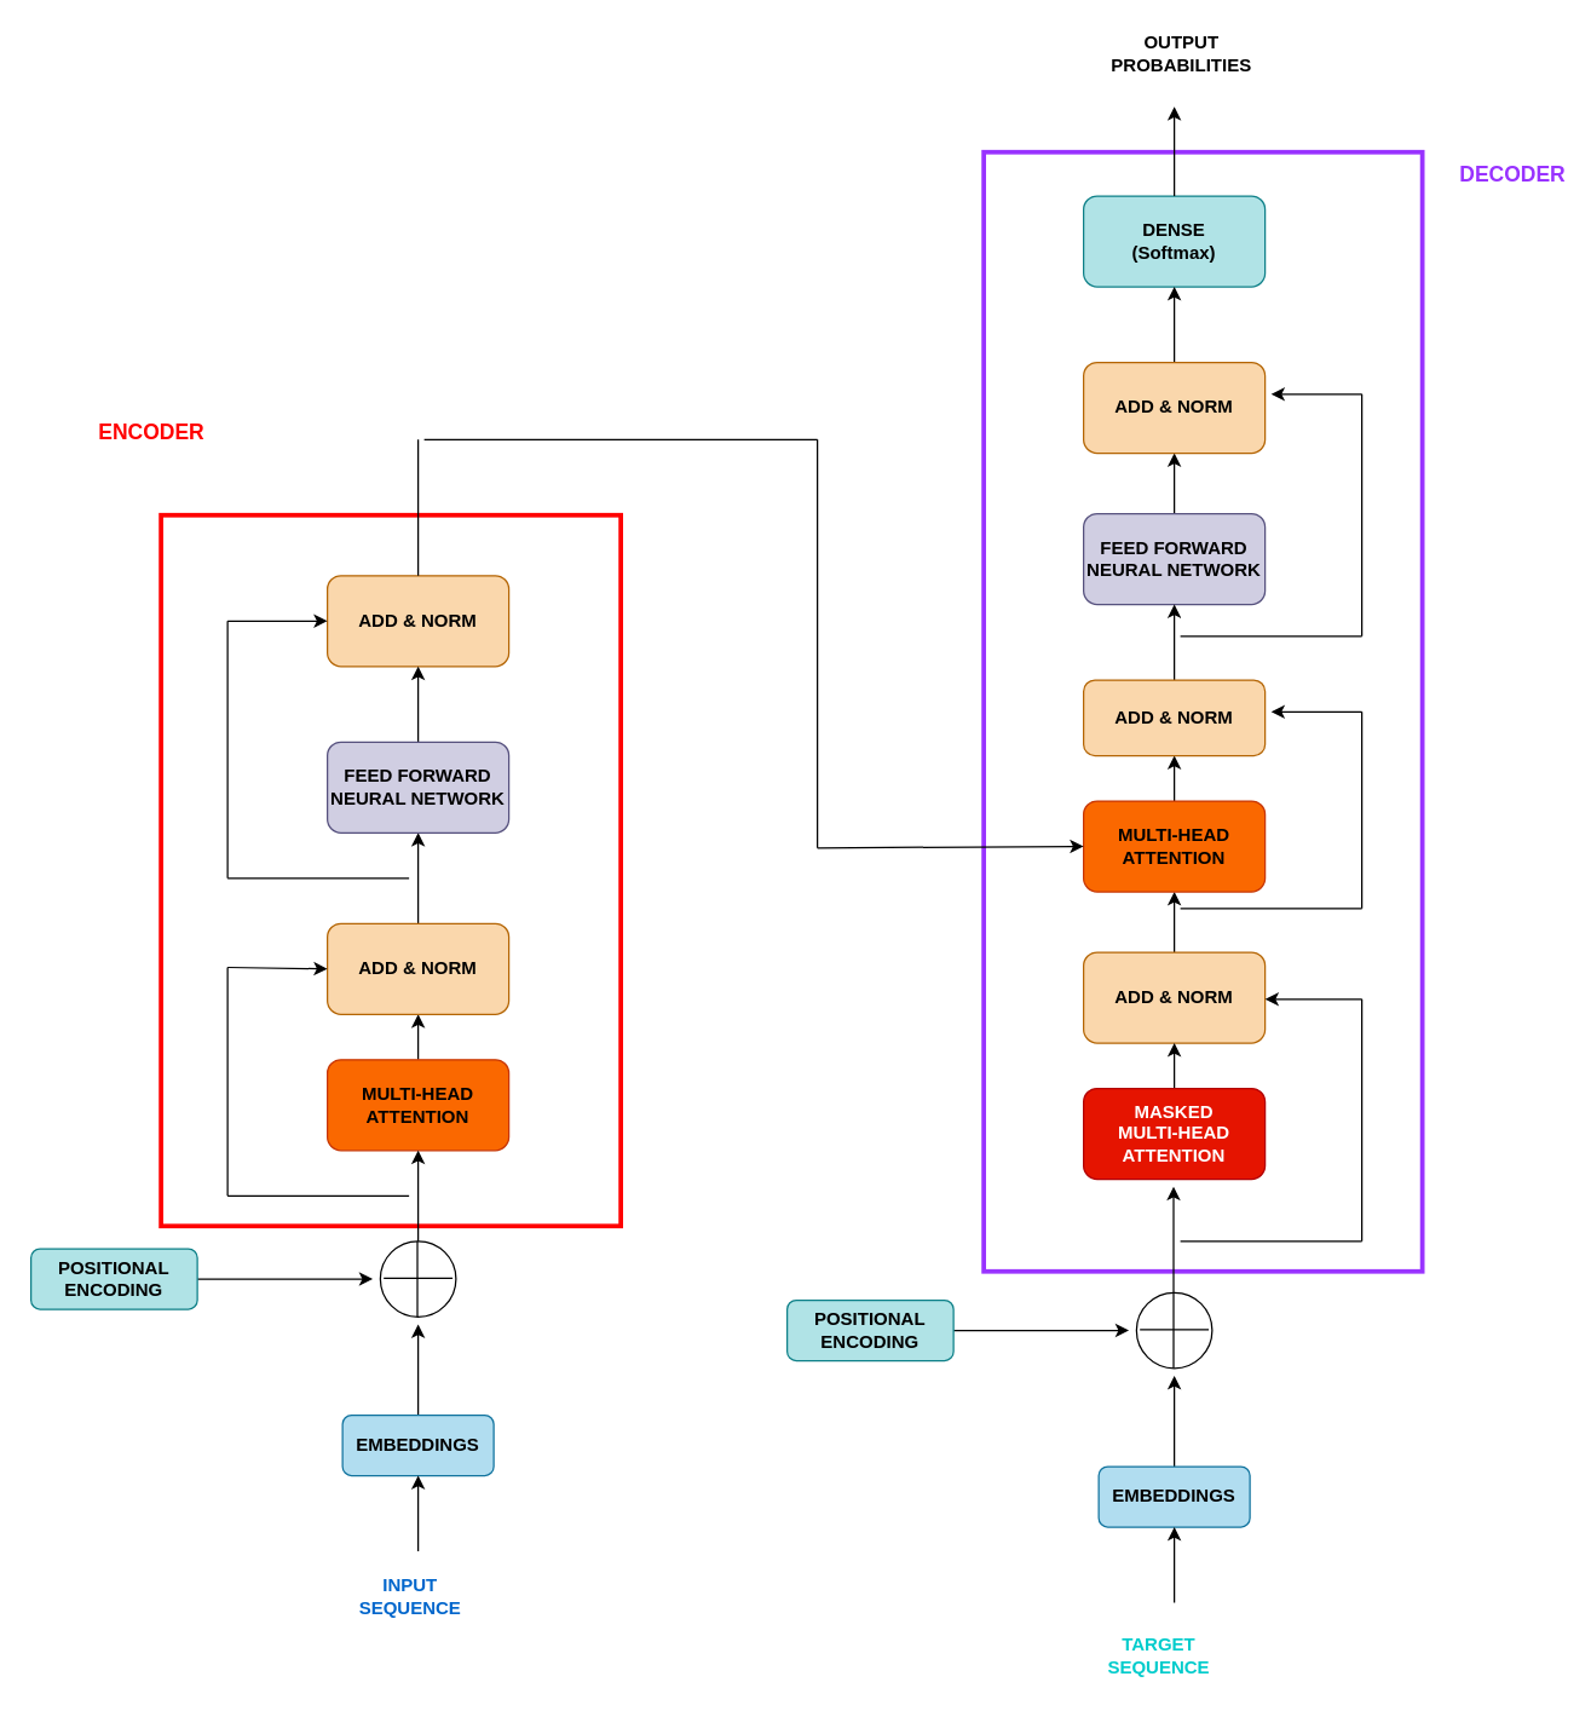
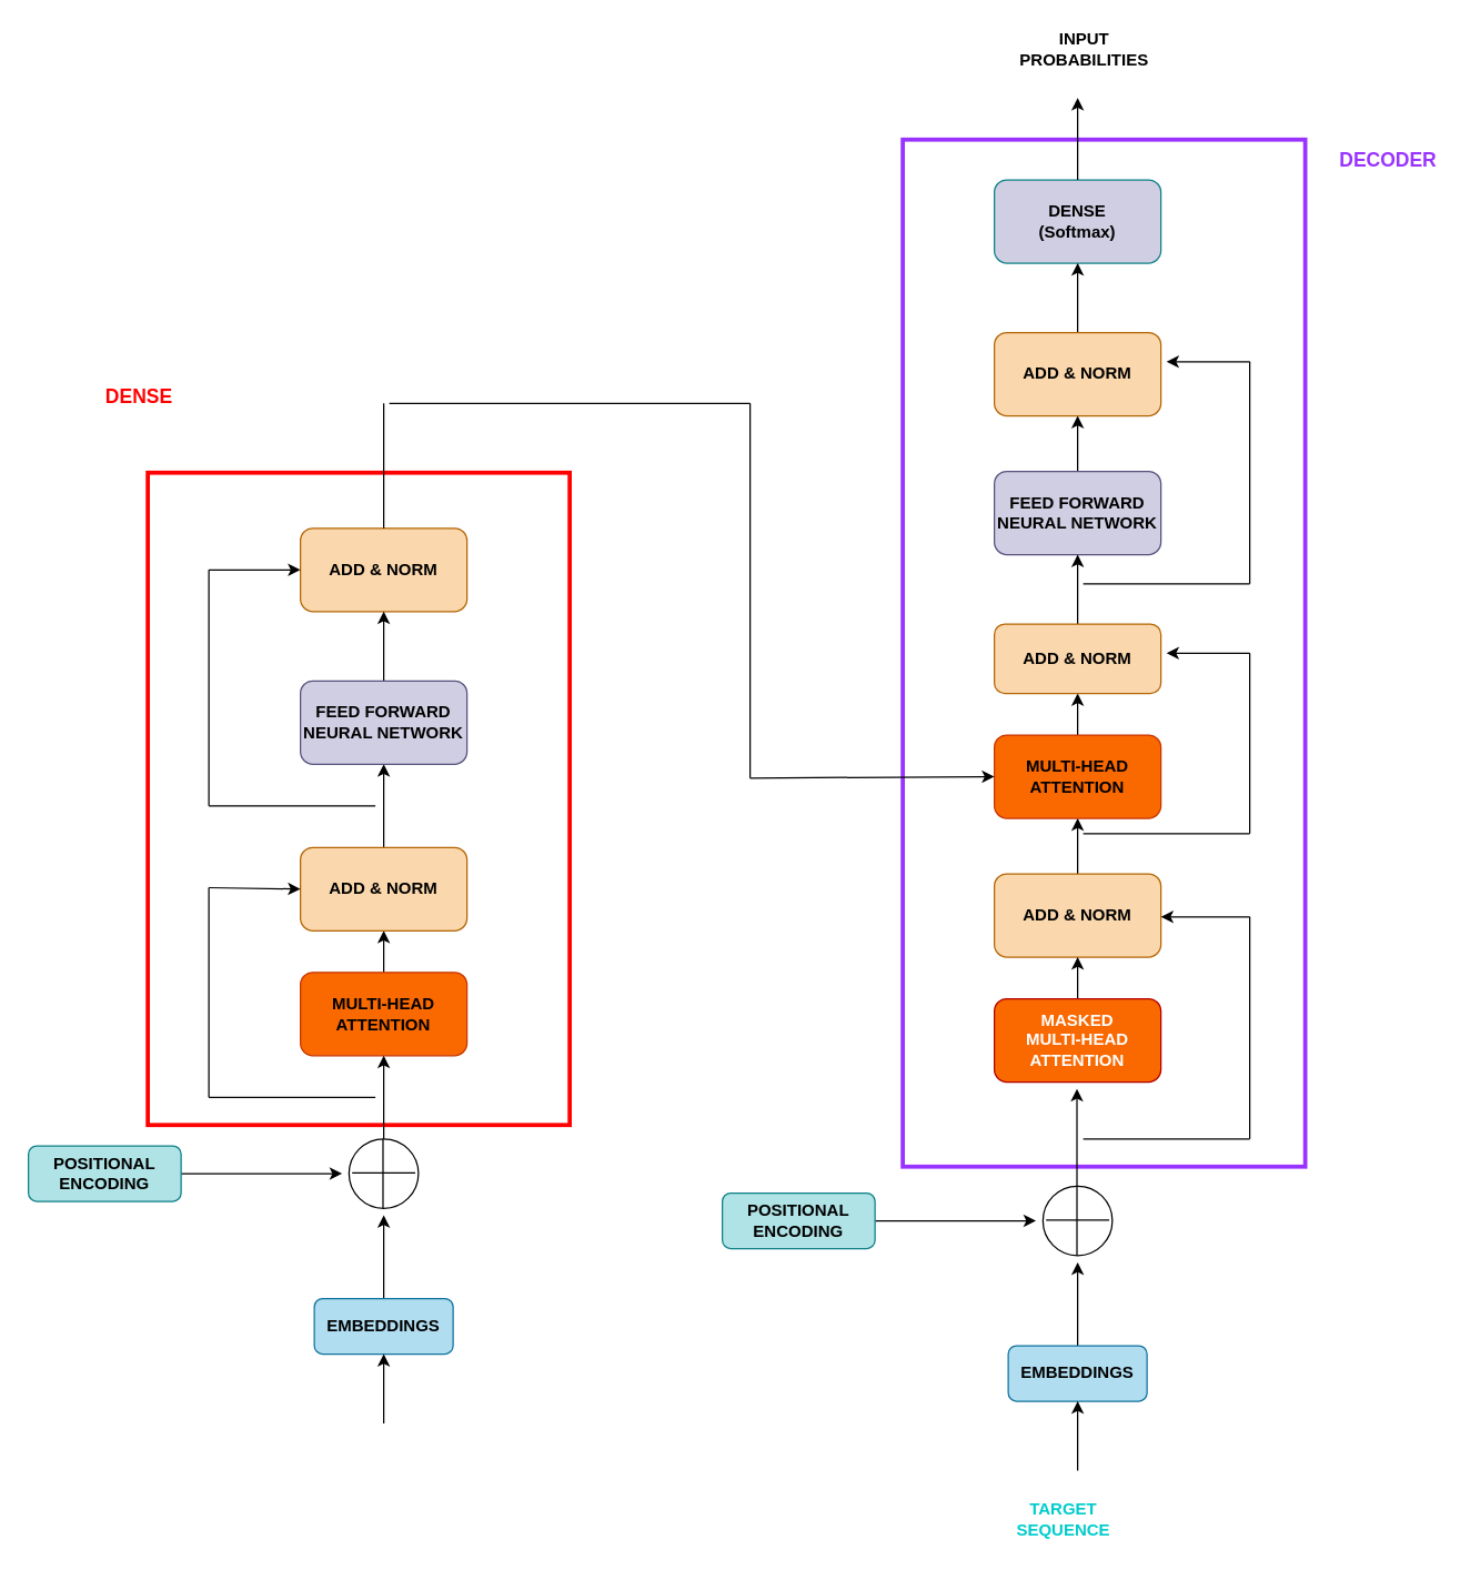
- <mxCell id="28" value="&lt;b&gt;OUTPUT&lt;/b&gt;&lt;div&gt;&lt;b&gt;PROBABILITIES&lt;/b&gt;&lt;/div&gt;" style="text;html=1;align=center;verticalAlign=middle;whiteSpace=wrap;rounded=0;" vertex="1" parent="1"><mxGeometry x="751" y="20" width="60" height="30" as="geometry" /></mxCell>
+ <mxCell id="28" value="&lt;b&gt;INPUT&lt;/b&gt;&lt;div&gt;&lt;b&gt;PROBABILITIES&lt;/b&gt;&lt;/div&gt;" style="text;html=1;align=center;verticalAlign=middle;whiteSpace=wrap;rounded=0;" vertex="1" parent="1"><mxGeometry x="751" y="20" width="60" height="30" as="geometry" /></mxCell>
- <mxCell id="6" value="&lt;b&gt;DENSE&lt;/b&gt;&lt;div&gt;&lt;b&gt;(Softmax)&lt;/b&gt;&lt;/div&gt;" style="rounded=1;whiteSpace=wrap;html=1;fillColor=#b0e3e6;strokeColor=#0e8088;" vertex="1" parent="1"><mxGeometry x="716" y="129" width="120" height="60" as="geometry" /></mxCell>
+ <mxCell id="6" value="&lt;b&gt;DENSE&lt;/b&gt;&lt;div&gt;&lt;b&gt;(Softmax)&lt;/b&gt;&lt;/div&gt;" style="rounded=1;whiteSpace=wrap;html=1;fillColor=#d0cee2;strokeColor=#0e8088;" vertex="1" parent="1"><mxGeometry x="716" y="129" width="120" height="60" as="geometry" /></mxCell>
- <mxCell id="65" value="&lt;b&gt;&lt;font style=&quot;font-size: 14px;&quot; color=&quot;#ff0000&quot;&gt;ENCODER&lt;/font&gt;&lt;/b&gt;" style="text;html=1;align=center;verticalAlign=middle;whiteSpace=wrap;rounded=0;" vertex="1" parent="1"><mxGeometry x="70" y="270" width="60" height="30" as="geometry" /></mxCell>
+ <mxCell id="65" value="&lt;b&gt;&lt;font style=&quot;font-size: 14px;&quot; color=&quot;#ff0000&quot;&gt;DENSE&lt;/font&gt;&lt;/b&gt;" style="text;html=1;align=center;verticalAlign=middle;whiteSpace=wrap;rounded=0;" vertex="1" parent="1"><mxGeometry x="70" y="270" width="60" height="30" as="geometry" /></mxCell>
- <mxCell id="10" value="&lt;b&gt;MASKED&lt;/b&gt;&lt;div&gt;&lt;b&gt;MULTI-HEAD&lt;/b&gt;&lt;/div&gt;&lt;div&gt;&lt;b&gt;ATTENTION&lt;/b&gt;&lt;/div&gt;" style="rounded=1;whiteSpace=wrap;html=1;fillColor=#e51400;strokeColor=#B20000;fontColor=#ffffff;" vertex="1" parent="1"><mxGeometry x="716" y="719" width="120" height="60" as="geometry" /></mxCell>
+ <mxCell id="10" value="&lt;b&gt;MASKED&lt;/b&gt;&lt;div&gt;&lt;b&gt;MULTI-HEAD&lt;/b&gt;&lt;/div&gt;&lt;div&gt;&lt;b&gt;ATTENTION&lt;/b&gt;&lt;/div&gt;" style="rounded=1;whiteSpace=wrap;html=1;fillColor=#fa6800;strokeColor=#B20000;fontColor=#ffffff;" vertex="1" parent="1"><mxGeometry x="716" y="719" width="120" height="60" as="geometry" /></mxCell>
- <mxCell id="45" value="&lt;b&gt;&lt;font color=&quot;#0066cc&quot;&gt;INPUT&lt;/font&gt;&lt;/b&gt;&lt;div&gt;&lt;b&gt;&lt;font color=&quot;#0066cc&quot;&gt;SEQUENCE&lt;/font&gt;&lt;/b&gt;&lt;/div&gt;" style="text;html=1;align=center;verticalAlign=middle;whiteSpace=wrap;rounded=0;" vertex="1" parent="1"><mxGeometry x="241" y="1040" width="60" height="30" as="geometry" /></mxCell>
